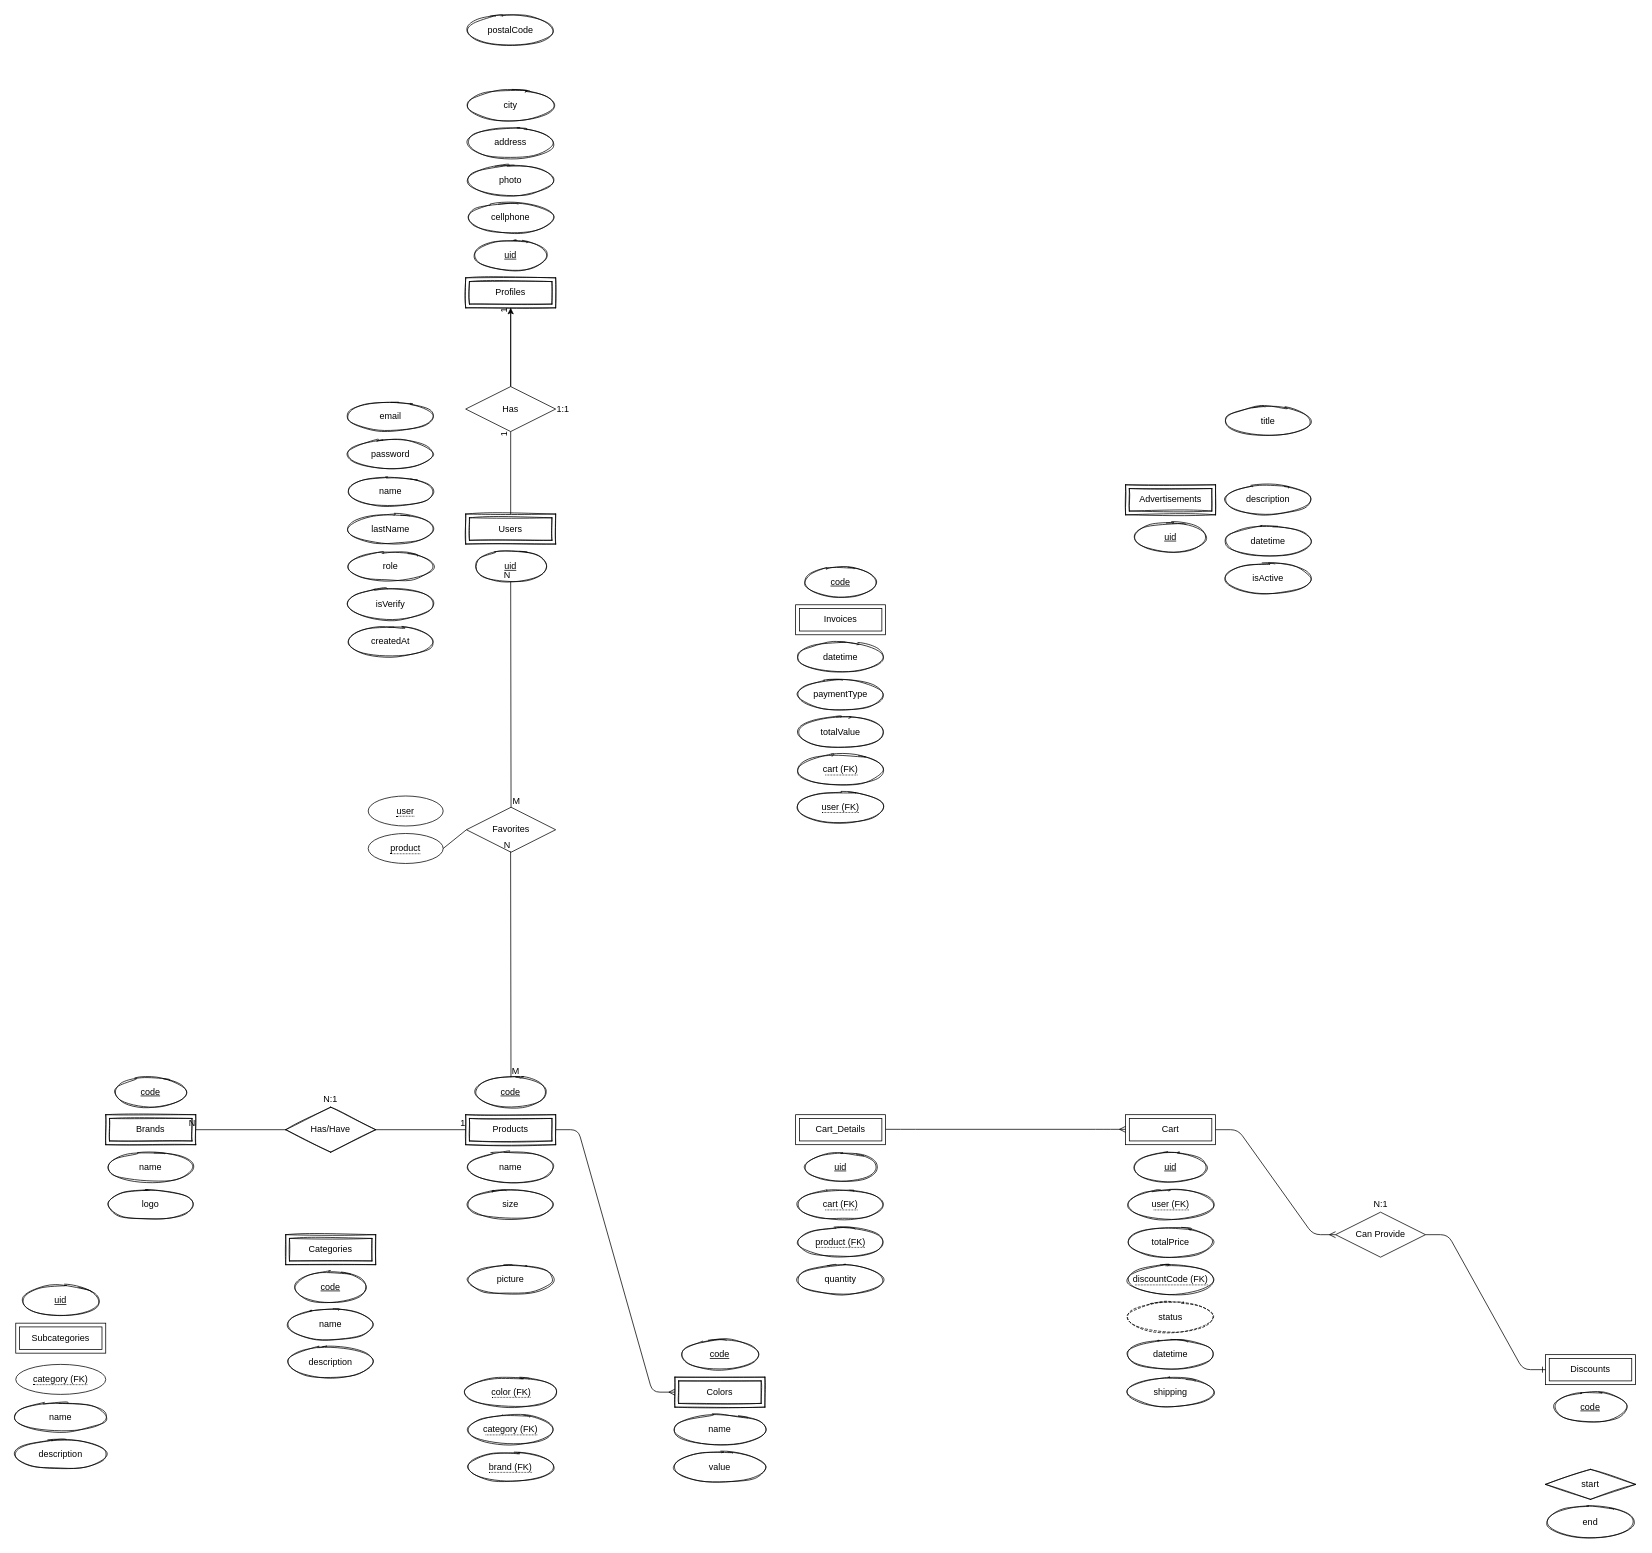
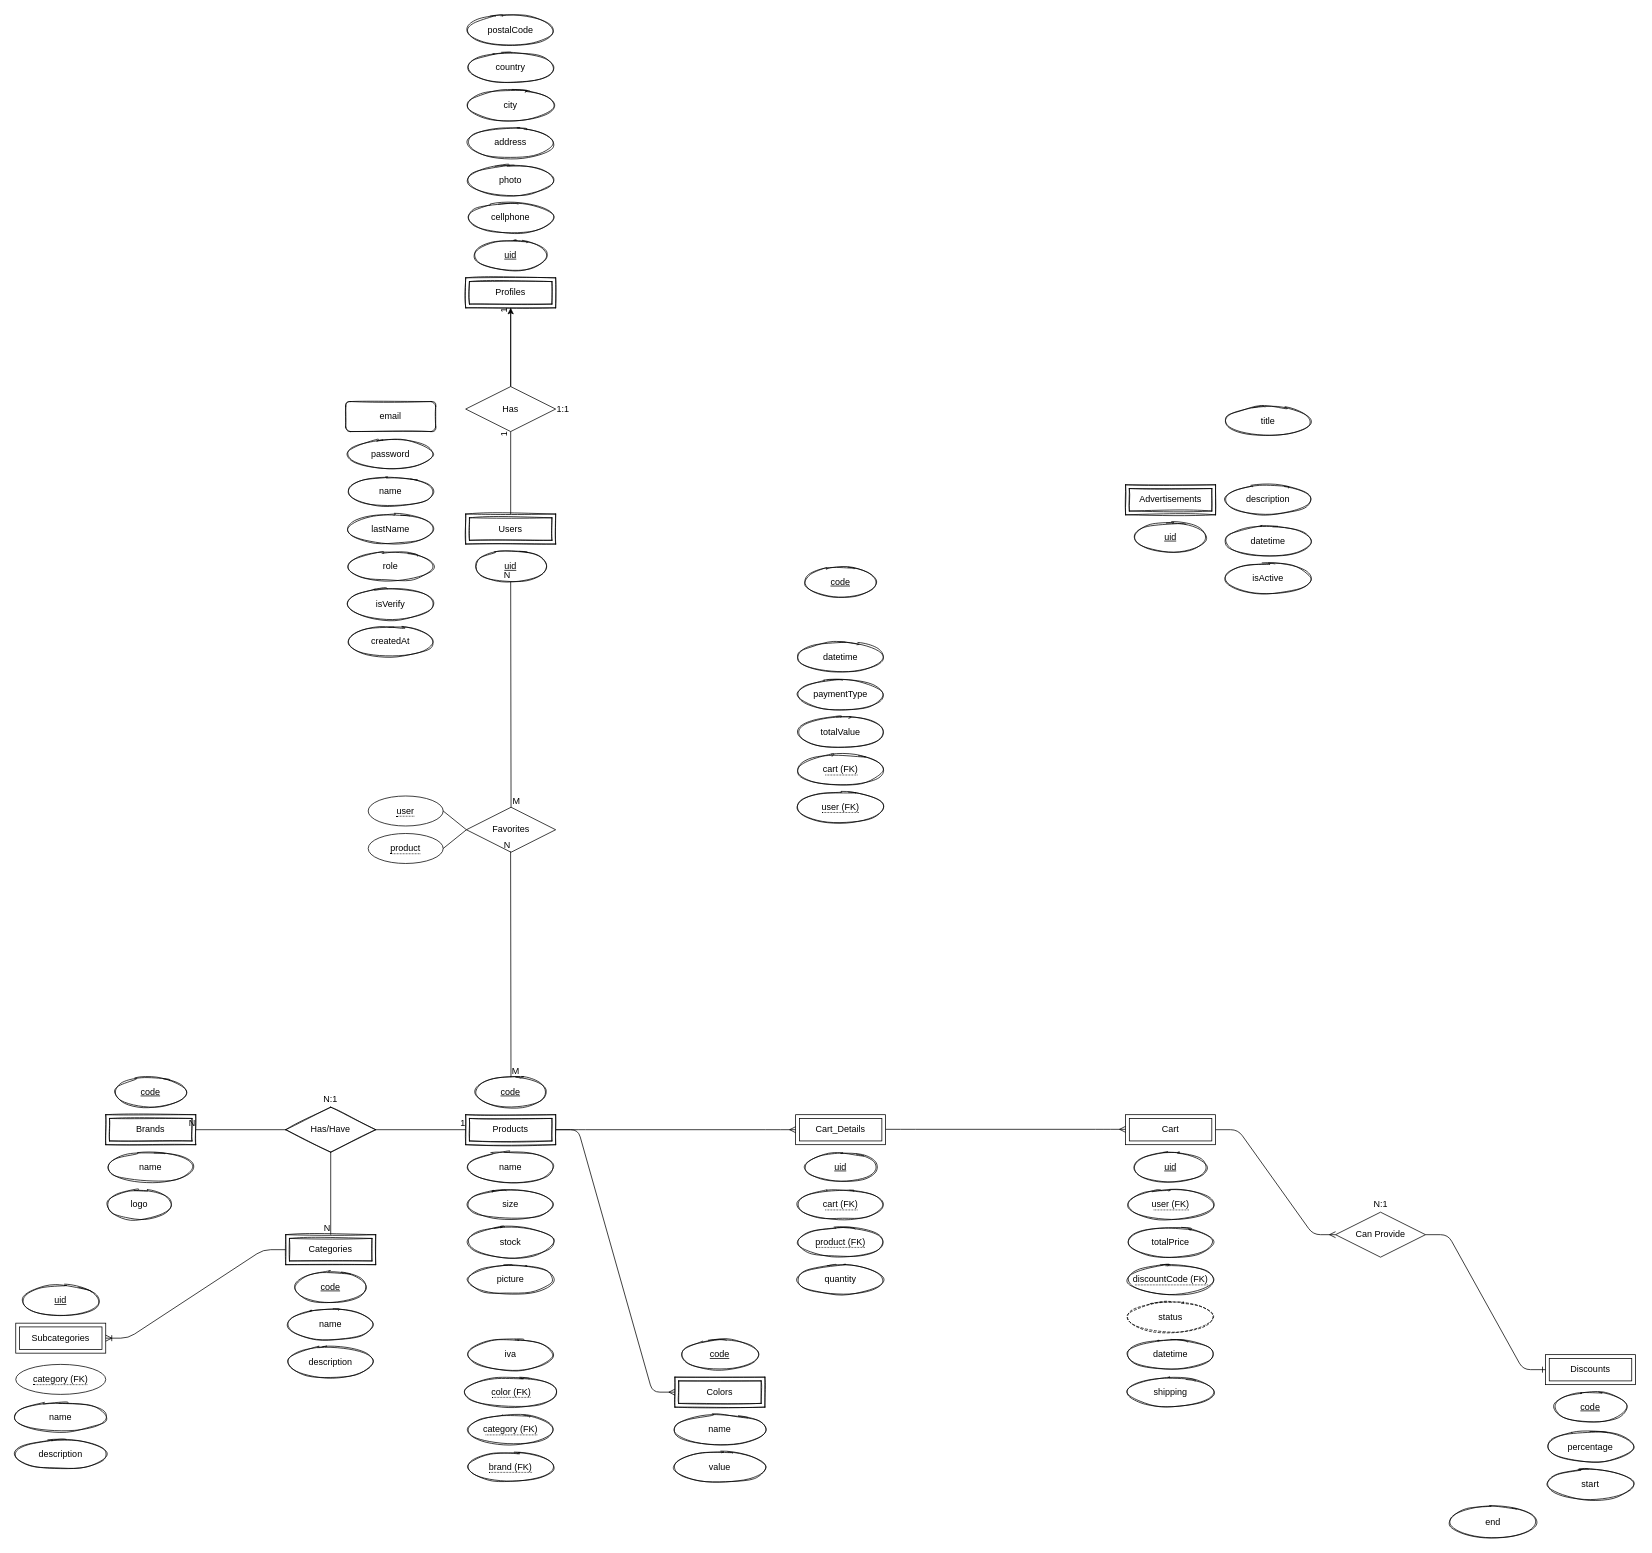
+ <mxCell id="53" value="country" style="ellipse;whiteSpace=wrap;html=1;align=center;sketch=1;" parent="1" vertex="1"><mxGeometry x="620" y="70" width="120" height="40" as="geometry" /></mxCell>
- <mxCell id="4" value="email" style="ellipse;whiteSpace=wrap;html=1;align=center;fillColor=default;sketch=1;" parent="1" vertex="1"><mxGeometry x="460" y="535" width="120" height="40" as="geometry" /></mxCell>
+ <mxCell id="4" value="email" style="whiteSpace=wrap;html=1;align=center;fillColor=default;sketch=1;rounded=1;" parent="1" vertex="1"><mxGeometry x="460" y="535" width="120" height="40" as="geometry" /></mxCell>
- <mxCell id="80" value="Invoices" style="shape=ext;margin=3;double=1;whiteSpace=wrap;html=1;align=center;" parent="1" vertex="1"><mxGeometry x="1060" y="806" width="120" height="40" as="geometry" /></mxCell>
+ <mxCell id="97" value="" style="endArrow=none;html=1;rounded=0;entryX=0;entryY=0.5;entryDx=0;entryDy=0;exitX=1;exitY=0.5;exitDx=0;exitDy=0;" parent="1" source="94" target="87" edge="1"><mxGeometry relative="1" as="geometry"><mxPoint x="339" y="1206" as="sourcePoint" /><mxPoint x="499" y="1206" as="targetPoint" /></mxGeometry></mxCell>
+ <mxCell id="78" value="" style="edgeStyle=entityRelationEdgeStyle;fontSize=12;html=1;endArrow=ERmany;exitX=1;exitY=0.5;exitDx=0;exitDy=0;entryX=0;entryY=0.5;entryDx=0;entryDy=0;" parent="1" source="21" target="73" edge="1"><mxGeometry width="100" height="100" relative="1" as="geometry"><mxPoint x="780" y="1596" as="sourcePoint" /><mxPoint x="880" y="1496" as="targetPoint" /></mxGeometry></mxCell>
+ <mxCell id="41" value="" style="endArrow=none;html=1;rounded=0;exitX=0.5;exitY=1;exitDx=0;exitDy=0;entryX=0.5;entryY=0;entryDx=0;entryDy=0;" parent="1" source="38" target="34" edge="1"><mxGeometry relative="1" as="geometry"><mxPoint x="50" y="1656" as="sourcePoint" /><mxPoint x="210" y="1656" as="targetPoint" /></mxGeometry></mxCell>
+ <mxCell id="42" value="N" style="resizable=0;html=1;align=right;verticalAlign=bottom;" parent="41" connectable="0" vertex="1"><mxGeometry x="1" relative="1" as="geometry" /></mxCell>
- <mxCell id="33" value="logo" style="ellipse;whiteSpace=wrap;html=1;align=center;fillColor=default;sketch=1;" parent="1" vertex="1"><mxGeometry x="140" y="1586" width="120" height="40" as="geometry" /></mxCell>
+ <mxCell id="33" value="logo" style="ellipse;whiteSpace=wrap;html=1;align=center;fillColor=default;sketch=1;" parent="1" vertex="1"><mxGeometry x="140" y="1586" width="90" height="40" as="geometry" /></mxCell>
+ <mxCell id="24" value="stock" style="ellipse;whiteSpace=wrap;html=1;align=center;fillColor=default;sketch=1;" parent="1" vertex="1"><mxGeometry x="620" y="1636" width="120" height="40" as="geometry" /></mxCell>
+ <mxCell id="104" value="" style="edgeStyle=entityRelationEdgeStyle;fontSize=12;html=1;endArrow=ERoneToMany;exitX=0;exitY=0.5;exitDx=0;exitDy=0;entryX=1;entryY=0.5;entryDx=0;entryDy=0;" parent="1" source="34" target="98" edge="1"><mxGeometry width="100" height="100" relative="1" as="geometry"><mxPoint x="239" y="1731" as="sourcePoint" /><mxPoint x="189" y="1726" as="targetPoint" /></mxGeometry></mxCell>
+ <mxCell id="99" value="iva" style="ellipse;whiteSpace=wrap;html=1;align=center;fillColor=default;sketch=1;" parent="1" vertex="1"><mxGeometry x="620" y="1786" width="120" height="40" as="geometry" /></mxCell>
+ <mxCell id="66" value="percentage" style="ellipse;whiteSpace=wrap;html=1;align=center;fillColor=default;sketch=1;" parent="1" vertex="1"><mxGeometry x="2060" y="1909" width="120" height="40" as="geometry" /></mxCell>
- <mxCell id="67" value="start" style="rhombus;whiteSpace=wrap;html=1;align=center;fillColor=default;sketch=1;" parent="1" vertex="1"><mxGeometry x="2060" y="1959" width="120" height="40" as="geometry" /></mxCell>
+ <mxCell id="67" value="start" style="ellipse;whiteSpace=wrap;html=1;align=center;fillColor=default;sketch=1;" parent="1" vertex="1"><mxGeometry x="2060" y="1959" width="120" height="40" as="geometry" /></mxCell>
- <mxCell id="68" value="end" style="ellipse;whiteSpace=wrap;html=1;align=center;fillColor=default;sketch=1;" parent="1" vertex="1"><mxGeometry x="2060" y="2009" width="120" height="40" as="geometry" /></mxCell>
+ <mxCell id="68" value="end" style="ellipse;whiteSpace=wrap;html=1;align=center;fillColor=default;sketch=1;" parent="1" vertex="1"><mxGeometry x="1930" y="2009" width="120" height="40" as="geometry" /></mxCell>
